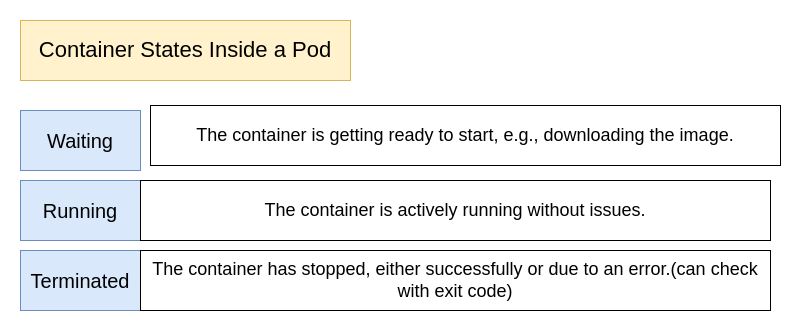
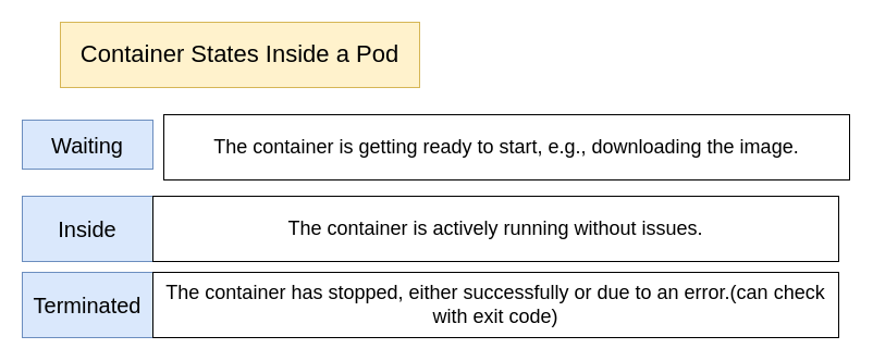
- <mxCell id="8" value="&lt;font style=&quot;font-size: 22px;&quot;&gt;Container States Inside a Pod&lt;/font&gt;" style="rounded=0;whiteSpace=wrap;html=1;fillColor=#fff2cc;strokeColor=#d6b656;" parent="1" vertex="1"><mxGeometry x="20" y="20" width="330" height="60" as="geometry" /></mxCell>
+ <mxCell id="8" value="&lt;font style=&quot;font-size: 22px;&quot;&gt;Container States Inside a Pod&lt;/font&gt;" style="rounded=0;whiteSpace=wrap;html=1;fillColor=#fff2cc;strokeColor=#d6b656;" parent="1" vertex="1"><mxGeometry x="55" y="20" width="330" height="60" as="geometry" /></mxCell>
- <mxCell id="2" value="&lt;font style=&quot;font-size: 20px;&quot;&gt;Waiting&lt;/font&gt;" style="rounded=0;whiteSpace=wrap;html=1;fillColor=#dae8fc;strokeColor=#6c8ebf;" parent="1" vertex="1"><mxGeometry x="20" y="110" width="120" height="60" as="geometry" /></mxCell>
+ <mxCell id="2" value="&lt;font style=&quot;font-size: 20px;&quot;&gt;Waiting&lt;/font&gt;" style="rounded=0;whiteSpace=wrap;html=1;fillColor=#dae8fc;strokeColor=#6c8ebf;" parent="1" vertex="1"><mxGeometry x="20" y="110" width="120" height="45" as="geometry" /></mxCell>
- <mxCell id="4" value="&lt;font style=&quot;font-size: 20px;&quot;&gt;Running&lt;/font&gt;" style="rounded=0;whiteSpace=wrap;html=1;fillColor=#dae8fc;strokeColor=#6c8ebf;" parent="1" vertex="1"><mxGeometry x="20" y="180" width="120" height="60" as="geometry" /></mxCell>
+ <mxCell id="4" value="&lt;font style=&quot;font-size: 20px;&quot;&gt;Inside&lt;/font&gt;" style="rounded=0;whiteSpace=wrap;html=1;fillColor=#dae8fc;strokeColor=#6c8ebf;" parent="1" vertex="1"><mxGeometry x="20" y="180" width="120" height="60" as="geometry" /></mxCell>
